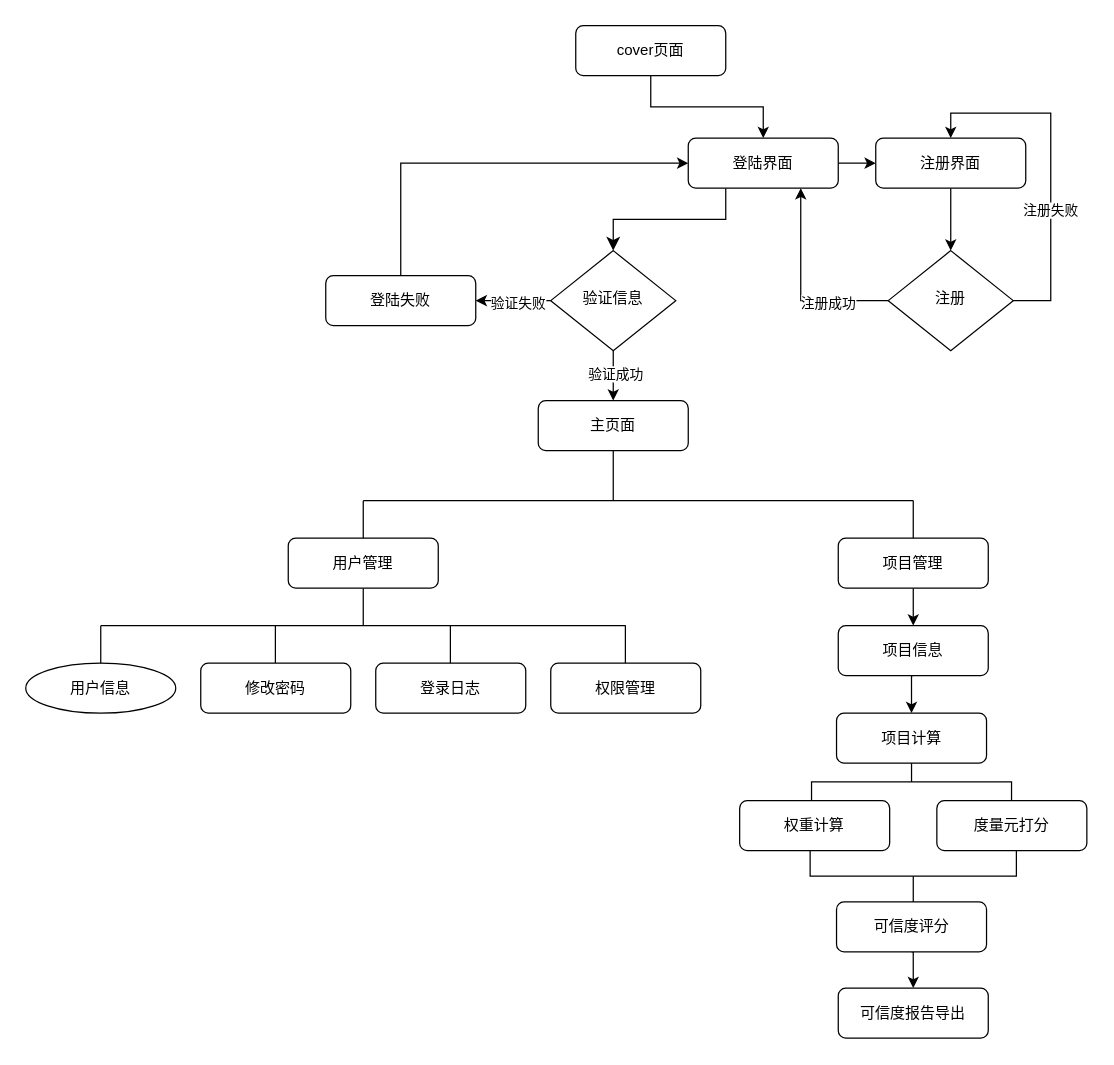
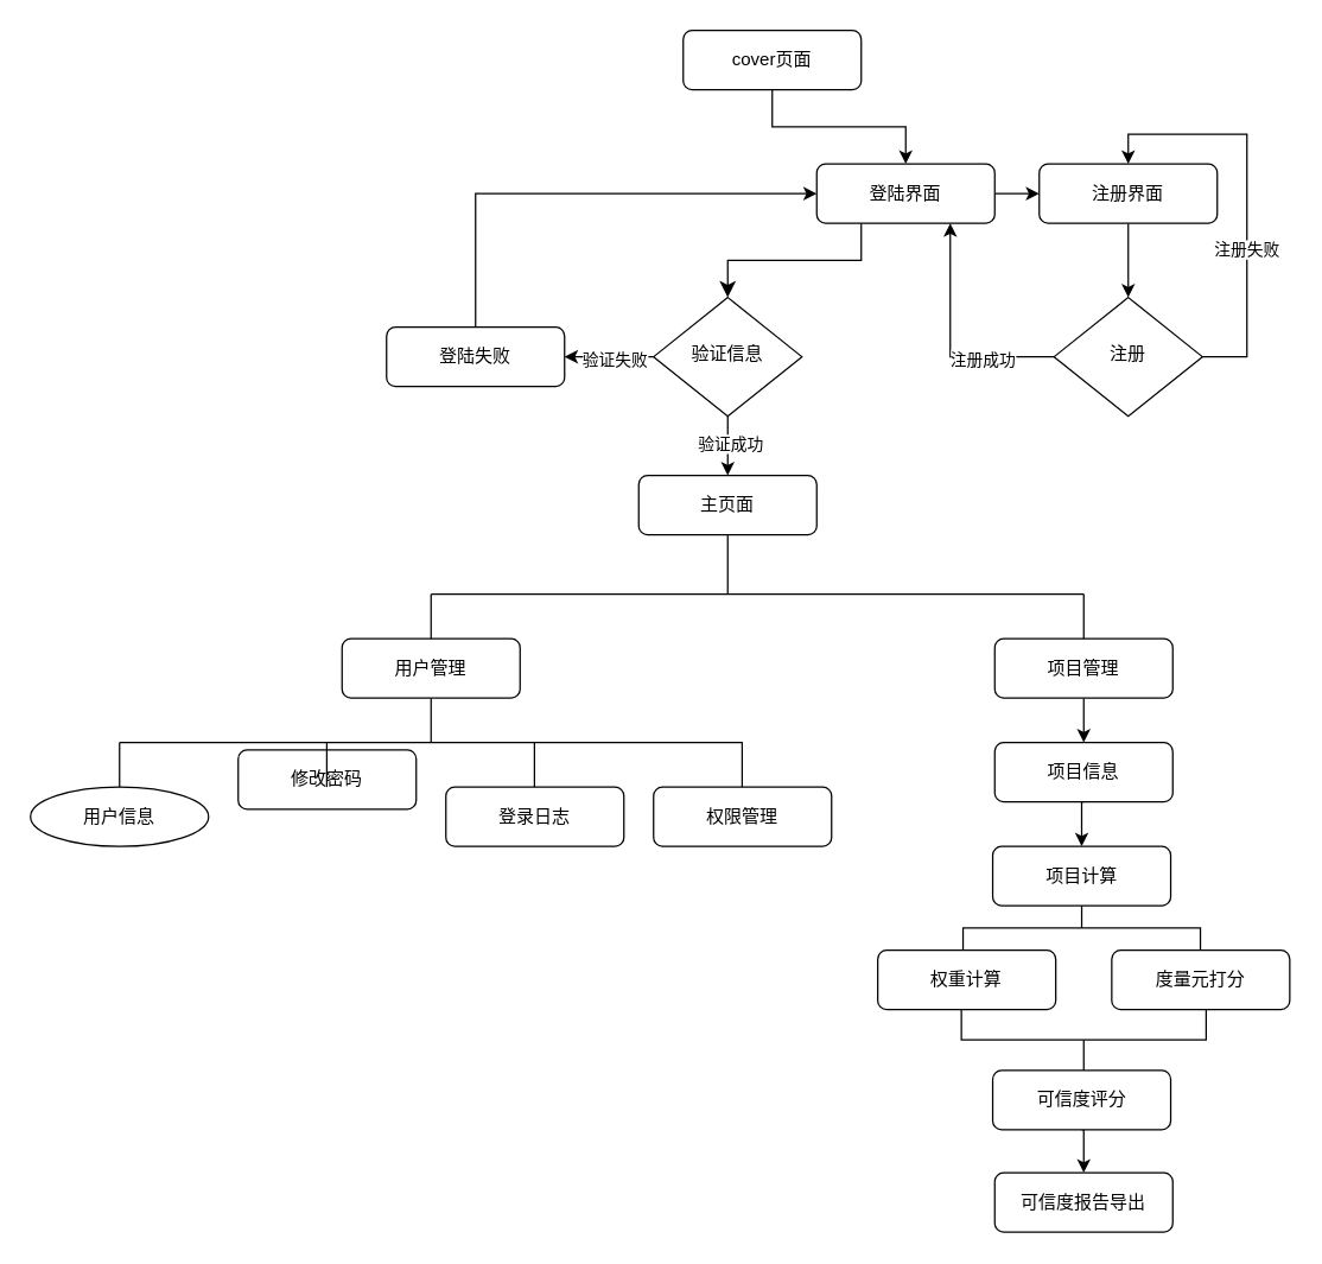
- <mxCell id="33" value="修改密码" style="rounded=1;whiteSpace=wrap;html=1;" vertex="1" parent="31"><mxGeometry x="140" y="60" width="120" height="40" as="geometry" /></mxCell>
+ <mxCell id="33" value="修改密码" style="rounded=1;whiteSpace=wrap;html=1;" vertex="1" parent="31"><mxGeometry x="140" y="35" width="120" height="40" as="geometry" /></mxCell>
